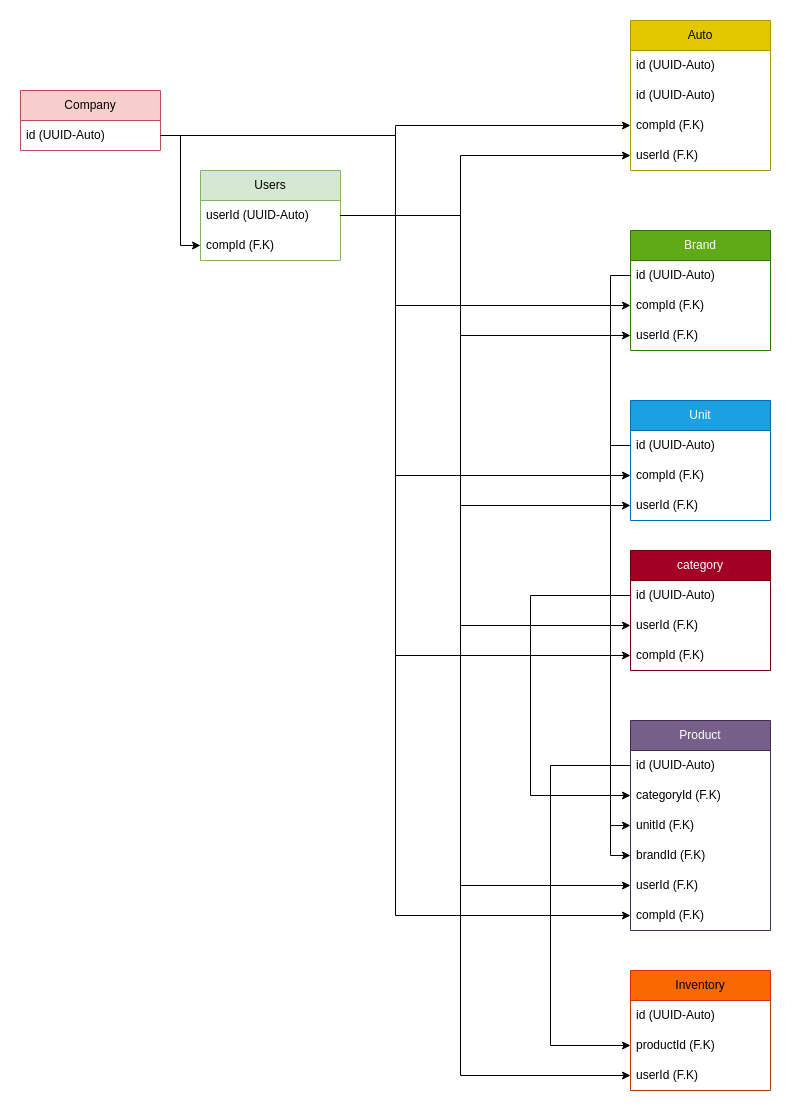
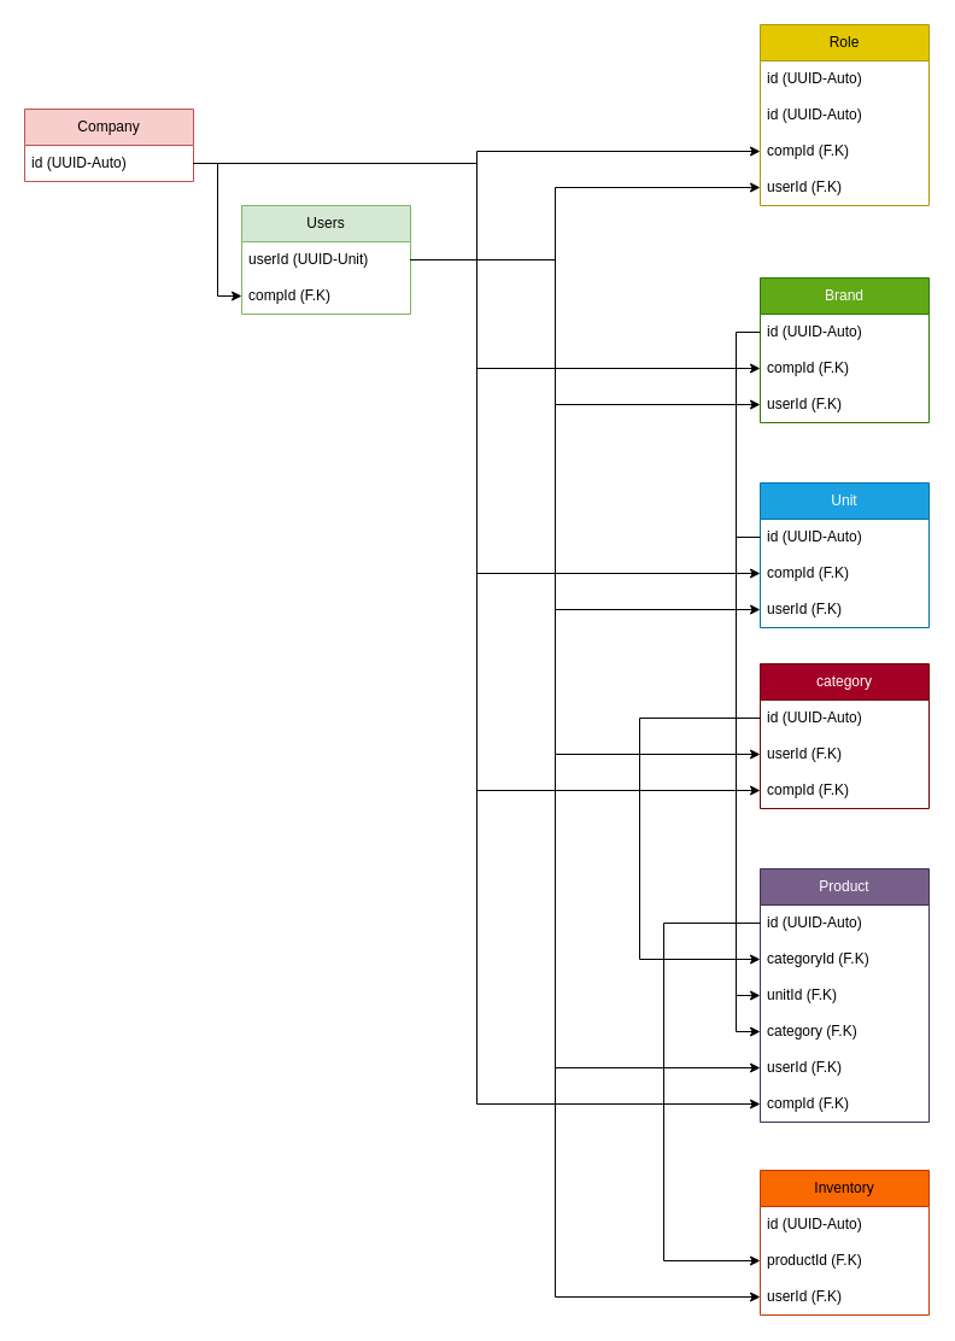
- <mxCell id="15" value="Auto" style="swimlane;fontStyle=0;childLayout=stackLayout;horizontal=1;startSize=30;horizontalStack=0;resizeParent=1;resizeParentMax=0;resizeLast=0;collapsible=1;marginBottom=0;whiteSpace=wrap;html=1;fillColor=#e3c800;fontColor=#000000;strokeColor=#B09500;" vertex="1" parent="1"><mxGeometry x="630" y="20" width="140" height="150" as="geometry" /></mxCell>
+ <mxCell id="15" value="Role" style="swimlane;fontStyle=0;childLayout=stackLayout;horizontal=1;startSize=30;horizontalStack=0;resizeParent=1;resizeParentMax=0;resizeLast=0;collapsible=1;marginBottom=0;whiteSpace=wrap;html=1;fillColor=#e3c800;fontColor=#000000;strokeColor=#B09500;" vertex="1" parent="1"><mxGeometry x="630" y="20" width="140" height="150" as="geometry" /></mxCell>
- <mxCell id="5" value="userId (UUID-Auto)" style="text;strokeColor=none;fillColor=none;align=left;verticalAlign=middle;spacingLeft=4;spacingRight=4;overflow=hidden;points=[[0,0.5],[1,0.5]];portConstraint=eastwest;rotatable=0;whiteSpace=wrap;html=1;" vertex="1" parent="4"><mxGeometry y="30" width="140" height="30" as="geometry" /></mxCell>
+ <mxCell id="5" value="userId (UUID-Unit)" style="text;strokeColor=none;fillColor=none;align=left;verticalAlign=middle;spacingLeft=4;spacingRight=4;overflow=hidden;points=[[0,0.5],[1,0.5]];portConstraint=eastwest;rotatable=0;whiteSpace=wrap;html=1;" vertex="1" parent="4"><mxGeometry y="30" width="140" height="30" as="geometry" /></mxCell>
- <mxCell id="28" value="brandId (F.K)" style="text;strokeColor=none;fillColor=none;align=left;verticalAlign=middle;spacingLeft=4;spacingRight=4;overflow=hidden;points=[[0,0.5],[1,0.5]];portConstraint=eastwest;rotatable=0;whiteSpace=wrap;html=1;" vertex="1" parent="24"><mxGeometry y="120" width="140" height="30" as="geometry" /></mxCell>
+ <mxCell id="28" value="category (F.K)" style="text;strokeColor=none;fillColor=none;align=left;verticalAlign=middle;spacingLeft=4;spacingRight=4;overflow=hidden;points=[[0,0.5],[1,0.5]];portConstraint=eastwest;rotatable=0;whiteSpace=wrap;html=1;" vertex="1" parent="24"><mxGeometry y="120" width="140" height="30" as="geometry" /></mxCell>
